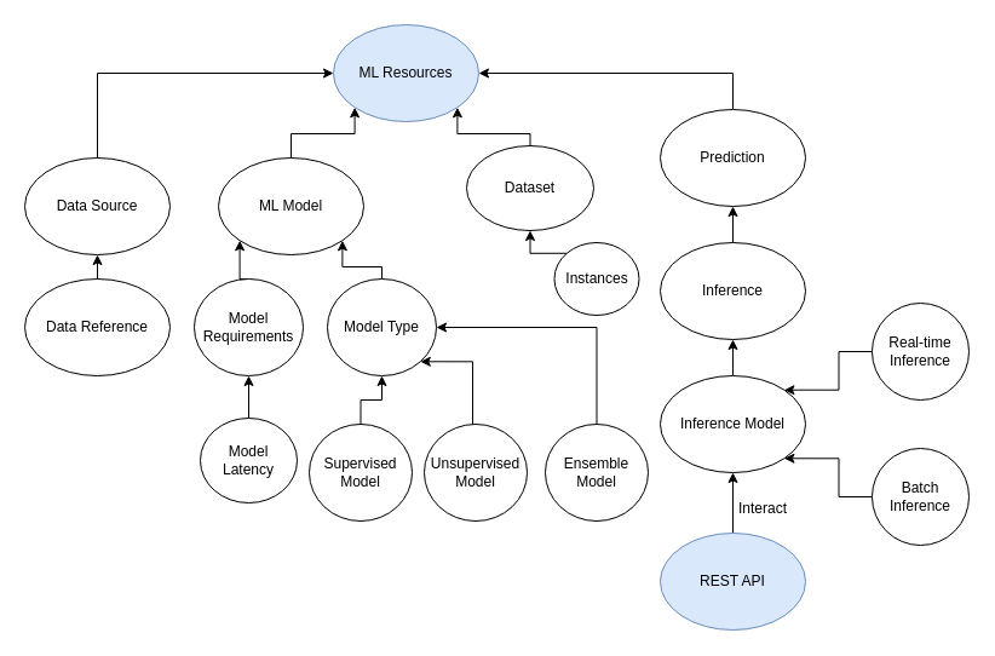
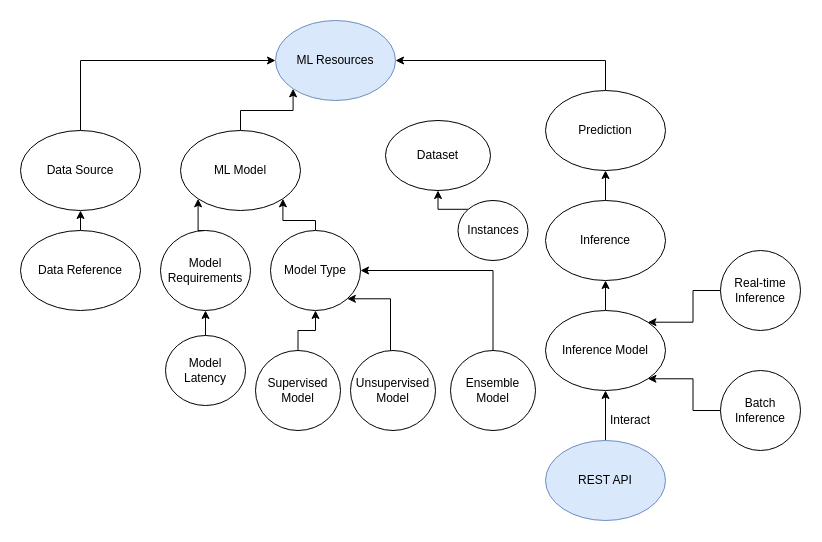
- <mxCell id="30" style="edgeStyle=orthogonalEdgeStyle;rounded=0;orthogonalLoop=1;jettySize=auto;html=1;entryX=1;entryY=1;entryDx=0;entryDy=0;exitX=0.5;exitY=0;exitDx=0;exitDy=0;" parent="1" source="31" target="2" edge="1"><mxGeometry relative="1" as="geometry"><Array as="points"><mxPoint x="438" y="110" /><mxPoint x="377" y="110" /></Array></mxGeometry></mxCell>
- <mxCell id="20" value="Model Latency" style="ellipse;whiteSpace=wrap;html=1;" parent="1" vertex="1"><mxGeometry x="165" y="345" width="80" height="70" as="geometry" /></mxCell>
+ <mxCell id="20" value="Model Latency" style="ellipse;whiteSpace=wrap;html=1;" parent="1" vertex="1"><mxGeometry x="165" y="335" width="80" height="70" as="geometry" /></mxCell>
